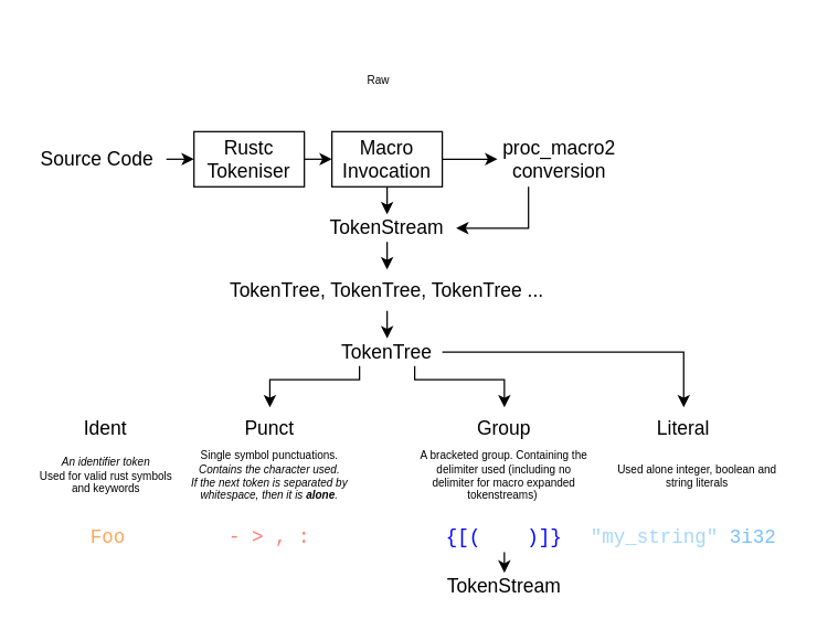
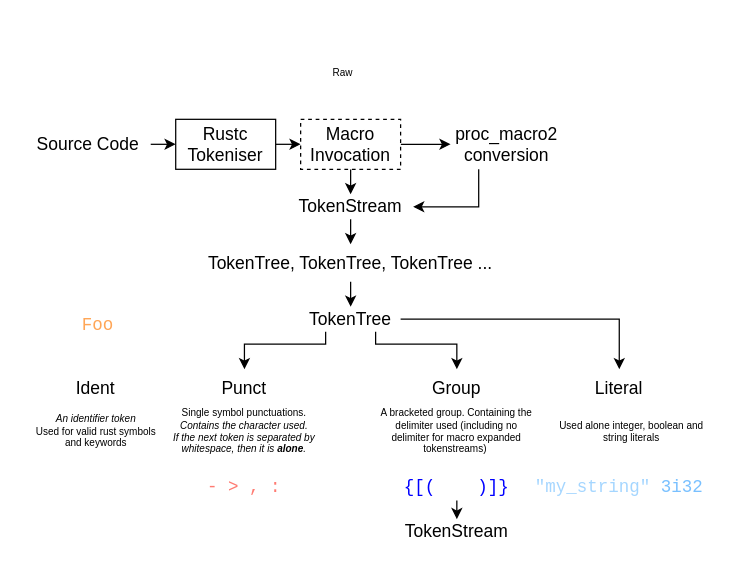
- <mxCell id="27" value="Macro Invocation" style="rounded=0;whiteSpace=wrap;html=1;labelBackgroundColor=none;fontSize=14;" parent="1" vertex="1"><mxGeometry x="240" y="95" width="80" height="40" as="geometry" /></mxCell>
+ <mxCell id="27" value="Macro Invocation" style="rounded=0;whiteSpace=wrap;html=1;labelBackgroundColor=none;fontSize=14;dashed=1;" parent="1" vertex="1"><mxGeometry x="240" y="95" width="80" height="40" as="geometry" /></mxCell>
- <mxCell id="6" value="&lt;div style=&quot;font-family: Consolas, &amp;quot;Courier New&amp;quot;, monospace; font-size: 14px; line-height: 19px;&quot;&gt;&lt;font color=&quot;#ffa657&quot;&gt;Foo&lt;/font&gt;&lt;/div&gt;" style="text;html=1;strokeColor=none;fillColor=none;align=center;verticalAlign=middle;whiteSpace=wrap;rounded=0;fontSize=8;labelBackgroundColor=none;" parent="1" vertex="1"><mxGeometry x="22.5" y="375" width="110" height="30" as="geometry" /></mxCell>
+ <mxCell id="6" value="&lt;div style=&quot;font-family: Consolas, &amp;quot;Courier New&amp;quot;, monospace; font-size: 14px; line-height: 19px;&quot;&gt;&lt;font color=&quot;#ffa657&quot;&gt;Foo&lt;/font&gt;&lt;/div&gt;" style="text;html=1;strokeColor=none;fillColor=none;align=center;verticalAlign=middle;whiteSpace=wrap;rounded=0;fontSize=8;labelBackgroundColor=none;" parent="1" vertex="1"><mxGeometry x="22.5" y="245" width="110" height="30" as="geometry" /></mxCell>
